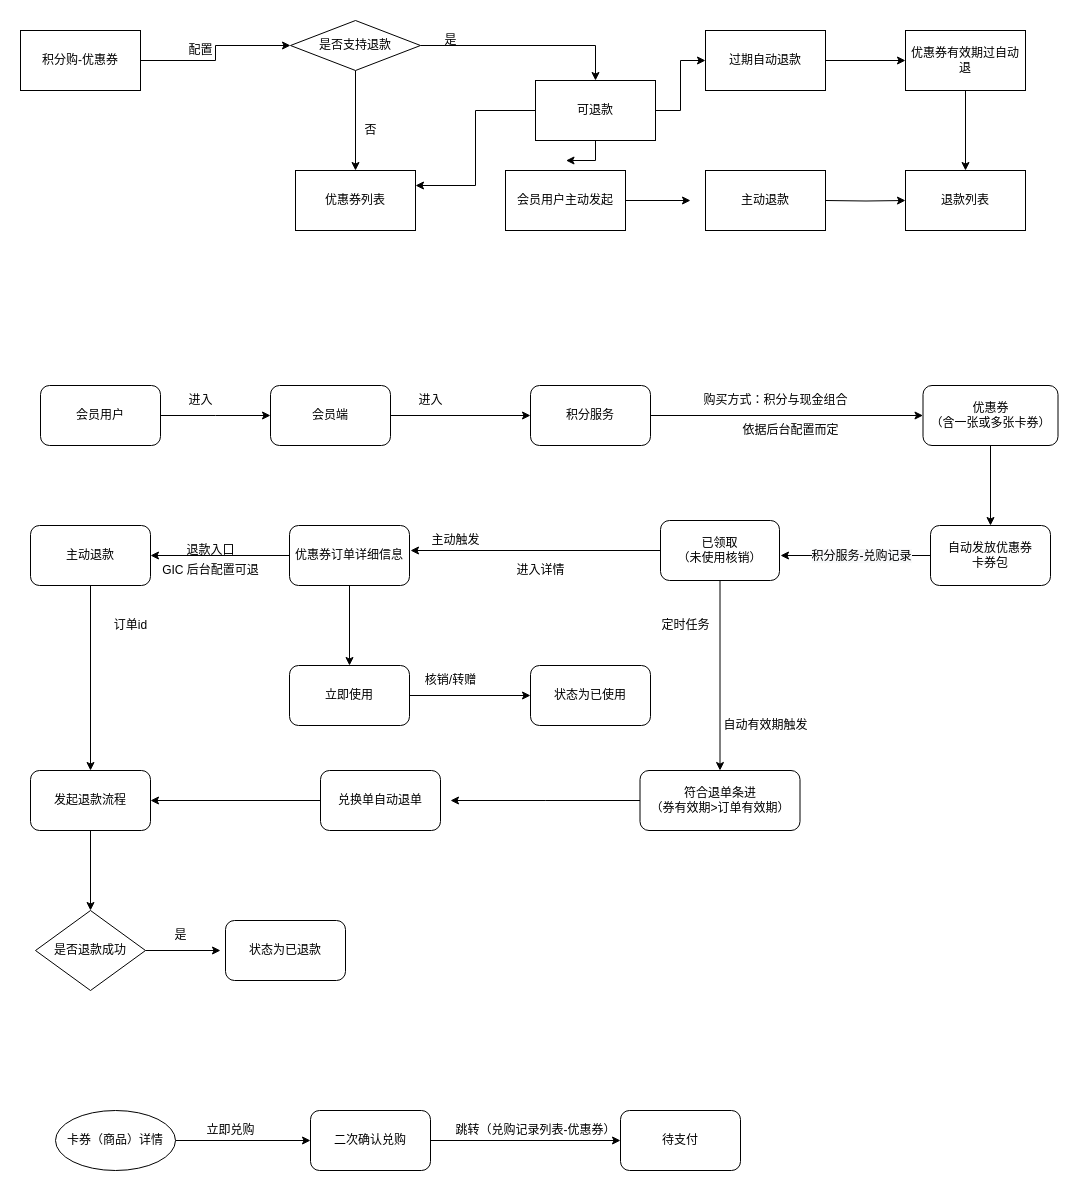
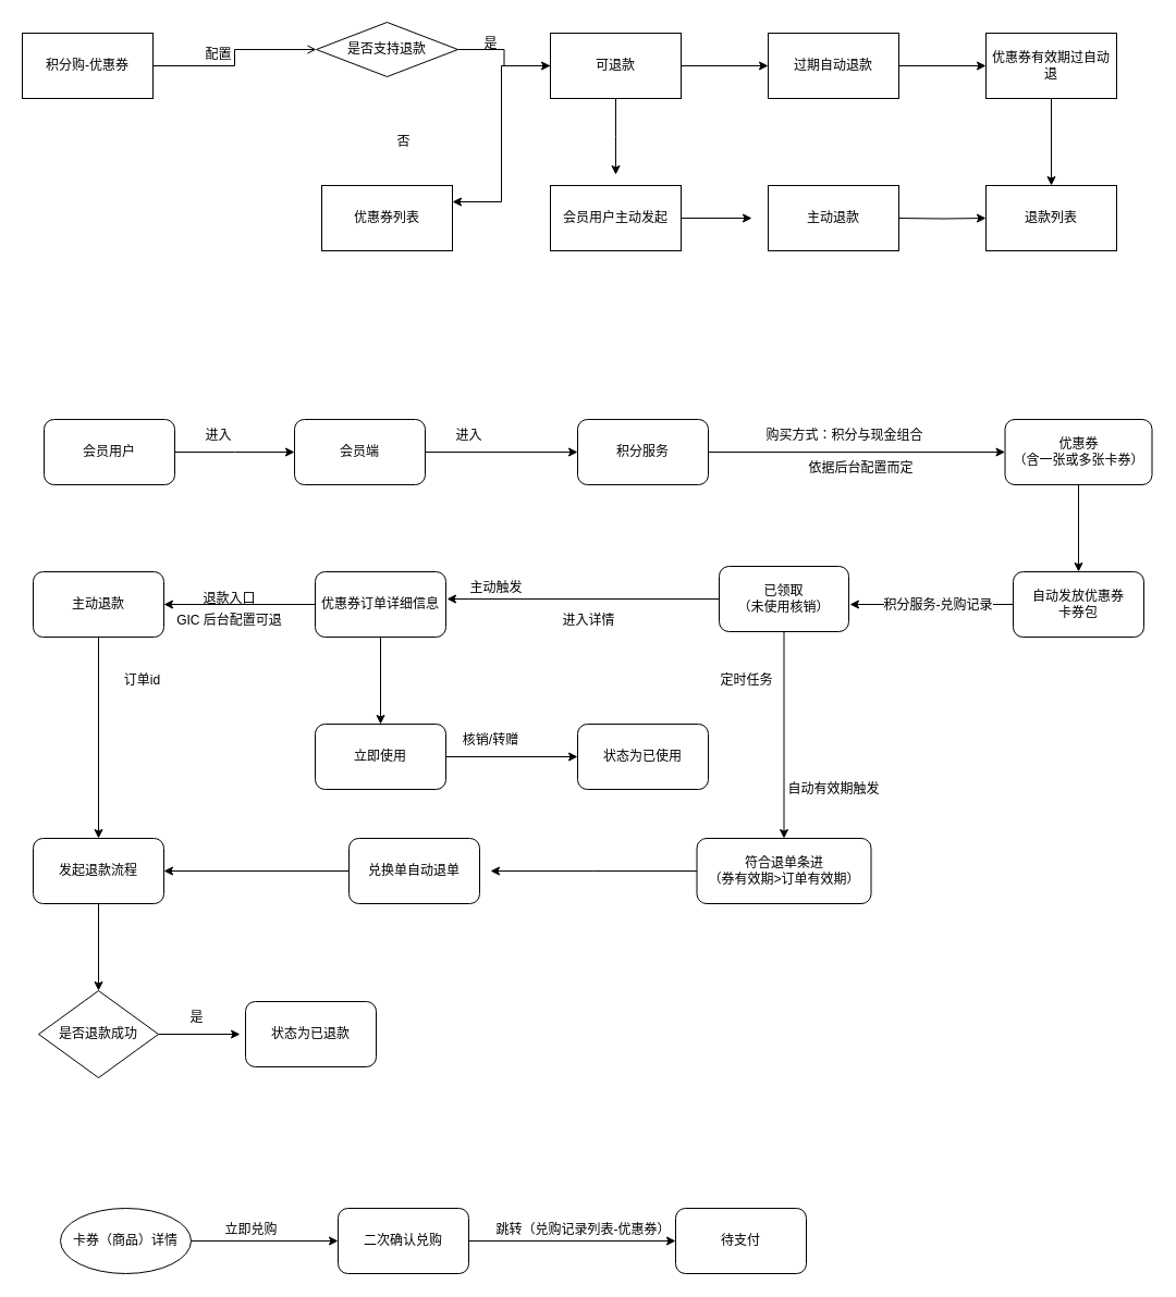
- <mxCell id="2" value="" style="edgeStyle=orthogonalEdgeStyle;rounded=0;orthogonalLoop=1;jettySize=auto;html=1;" edge="1" parent="1" source="3" target="6"><mxGeometry relative="1" as="geometry" /></mxCell>
+ <mxCell id="2" value="" style="edgeStyle=orthogonalEdgeStyle;rounded=0;orthogonalLoop=1;jettySize=auto;html=1;endArrow=open;" edge="1" parent="1" source="3" target="6"><mxGeometry relative="1" as="geometry" /></mxCell>
- <mxCell id="11" value="可退款" style="whiteSpace=wrap;html=1;" vertex="1" parent="1"><mxGeometry x="535" y="80" width="120" height="60" as="geometry" /></mxCell>
+ <mxCell id="11" value="可退款" style="whiteSpace=wrap;html=1;" vertex="1" parent="1"><mxGeometry x="505" y="30" width="120" height="60" as="geometry" /></mxCell>
- <mxCell id="5" value="" style="edgeStyle=orthogonalEdgeStyle;rounded=0;orthogonalLoop=1;jettySize=auto;html=1;" edge="1" parent="1" source="6" target="20"><mxGeometry relative="1" as="geometry" /></mxCell>
